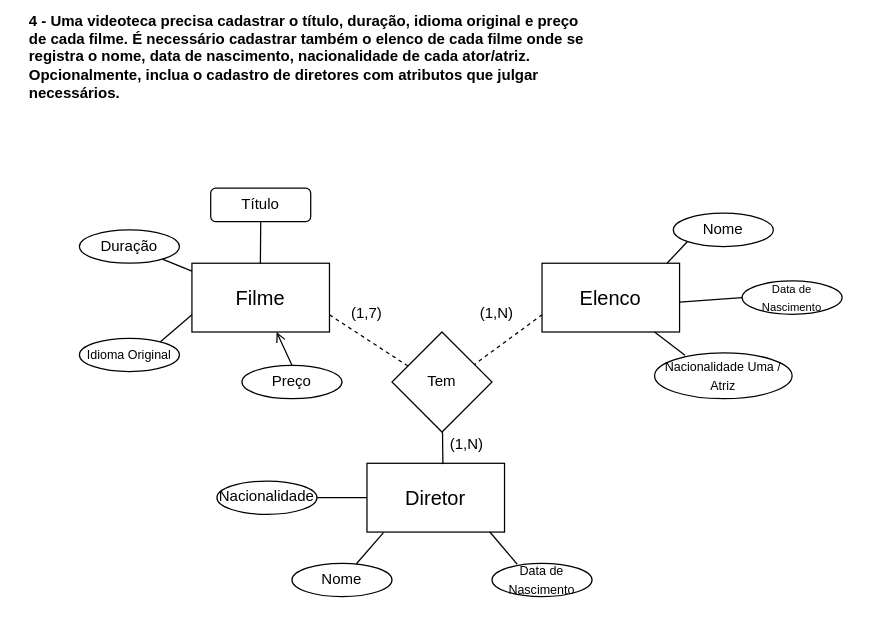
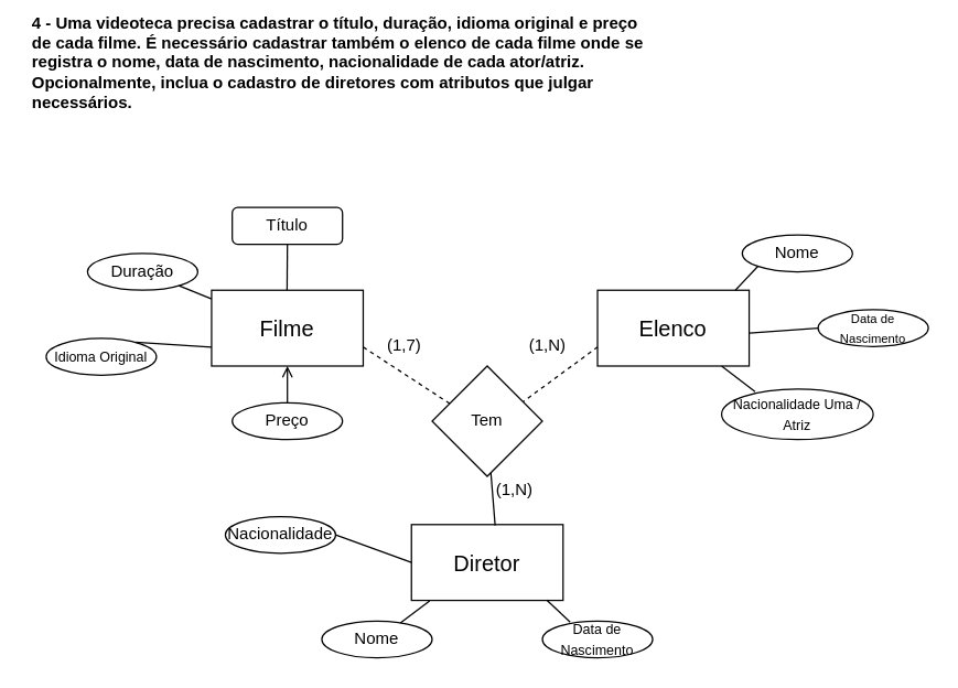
- <mxCell id="11" value="&lt;font style=&quot;font-size: 10px;&quot;&gt;Idioma Original&lt;/font&gt;" style="ellipse;whiteSpace=wrap;html=1;" vertex="1" parent="1"><mxGeometry x="63" y="270" width="80" height="26.67" as="geometry" /></mxCell>
+ <mxCell id="11" value="&lt;font style=&quot;font-size: 10px;&quot;&gt;Idioma Original&lt;/font&gt;" style="ellipse;whiteSpace=wrap;html=1;" vertex="1" parent="1"><mxGeometry x="33" y="245" width="80" height="26.67" as="geometry" /></mxCell>
- <mxCell id="12" value="Preço" style="ellipse;whiteSpace=wrap;html=1;" vertex="1" parent="1"><mxGeometry x="193" y="291.66" width="80" height="26.67" as="geometry" /></mxCell>
+ <mxCell id="12" value="Preço" style="ellipse;whiteSpace=wrap;html=1;" vertex="1" parent="1"><mxGeometry x="168" y="291.66" width="80" height="26.67" as="geometry" /></mxCell>
- <mxCell id="25" value="Nacionalidade" style="ellipse;whiteSpace=wrap;html=1;" vertex="1" parent="1"><mxGeometry x="173" y="384.16" width="80" height="26.67" as="geometry" /></mxCell>
+ <mxCell id="25" value="Nacionalidade" style="ellipse;whiteSpace=wrap;html=1;" vertex="1" parent="1"><mxGeometry x="163" y="374.16" width="80" height="26.67" as="geometry" /></mxCell>
- <mxCell id="5" value="&lt;font style=&quot;font-size: 16px;&quot;&gt;Diretor&lt;/font&gt;" style="rounded=0;whiteSpace=wrap;html=1;" vertex="1" parent="1"><mxGeometry x="293" y="370" width="110" height="55" as="geometry" /></mxCell>
+ <mxCell id="5" value="&lt;font style=&quot;font-size: 16px;&quot;&gt;Diretor&lt;/font&gt;" style="rounded=0;whiteSpace=wrap;html=1;" vertex="1" parent="1"><mxGeometry x="298" y="380" width="110" height="55" as="geometry" /></mxCell>
